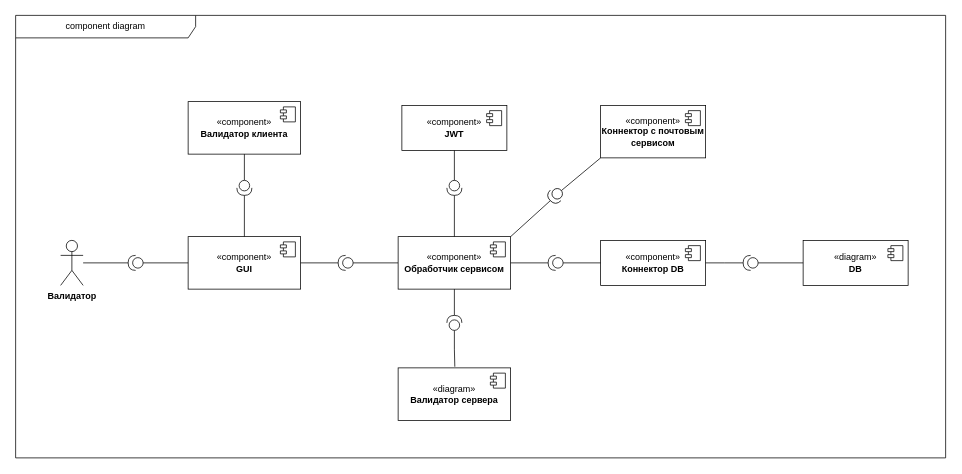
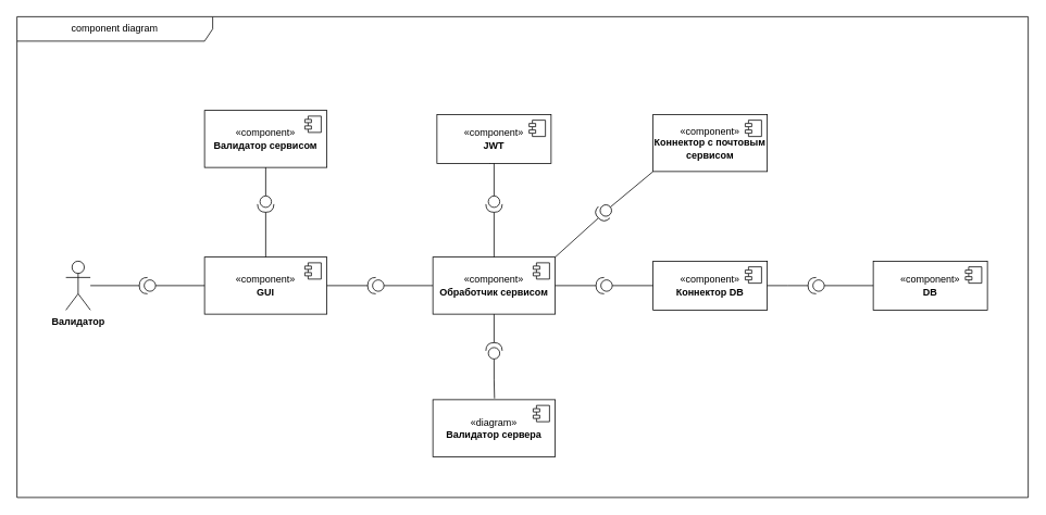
- <mxCell id="10" value="&lt;div&gt;«component»&lt;br&gt;&lt;/div&gt;&lt;b&gt;Валидатор клиента&lt;/b&gt;" style="html=1;dropTarget=0;whiteSpace=wrap;" parent="9" vertex="1"><mxGeometry x="230" y="115" width="150" height="70" as="geometry" /></mxCell>
+ <mxCell id="10" value="&lt;div&gt;«component»&lt;br&gt;&lt;/div&gt;&lt;b&gt;Валидатор сервисом&lt;/b&gt;" style="html=1;dropTarget=0;whiteSpace=wrap;" parent="9" vertex="1"><mxGeometry x="230" y="115" width="150" height="70" as="geometry" /></mxCell>
- <mxCell id="33" value="&lt;div&gt;«diagram»&lt;br&gt;&lt;/div&gt;&lt;b&gt;DB&lt;/b&gt;" style="html=1;dropTarget=0;whiteSpace=wrap;" parent="1" vertex="1"><mxGeometry x="1070" y="320" width="140" height="60" as="geometry" /></mxCell>
+ <mxCell id="33" value="&lt;div&gt;«component»&lt;br&gt;&lt;/div&gt;&lt;b&gt;DB&lt;/b&gt;" style="html=1;dropTarget=0;whiteSpace=wrap;" parent="1" vertex="1"><mxGeometry x="1070" y="320" width="140" height="60" as="geometry" /></mxCell>
